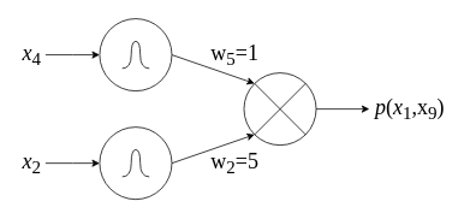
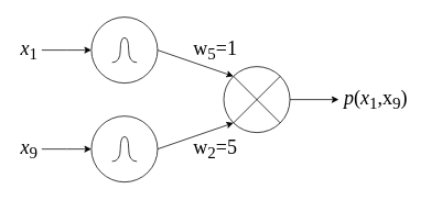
- <mxCell id="8" value="&lt;font face=&quot;Times New Roman&quot; style=&quot;font-size: 24px;&quot;&gt;&lt;i&gt;x&lt;/i&gt;&lt;sub&gt;4&lt;/sub&gt;&lt;/font&gt;" style="text;html=1;strokeColor=none;fillColor=none;align=center;verticalAlign=middle;whiteSpace=wrap;rounded=0;" parent="1" vertex="1"><mxGeometry x="20" y="45" width="30" height="30" as="geometry" /></mxCell>
+ <mxCell id="8" value="&lt;font face=&quot;Times New Roman&quot; style=&quot;font-size: 24px;&quot;&gt;&lt;i&gt;x&lt;/i&gt;&lt;sub&gt;1&lt;/sub&gt;&lt;/font&gt;" style="text;html=1;strokeColor=none;fillColor=none;align=center;verticalAlign=middle;whiteSpace=wrap;rounded=0;" parent="1" vertex="1"><mxGeometry x="20" y="45" width="30" height="30" as="geometry" /></mxCell>
- <mxCell id="10" value="&lt;font face=&quot;Times New Roman&quot; style=&quot;font-size: 24px;&quot;&gt;&lt;i&gt;x&lt;/i&gt;&lt;sub&gt;2&lt;/sub&gt;&lt;/font&gt;" style="text;html=1;strokeColor=none;fillColor=none;align=center;verticalAlign=middle;whiteSpace=wrap;rounded=0;" parent="1" vertex="1"><mxGeometry x="20" y="165" width="30" height="30" as="geometry" /></mxCell>
+ <mxCell id="10" value="&lt;font face=&quot;Times New Roman&quot; style=&quot;font-size: 24px;&quot;&gt;&lt;i&gt;x&lt;/i&gt;&lt;sub&gt;9&lt;/sub&gt;&lt;/font&gt;" style="text;html=1;strokeColor=none;fillColor=none;align=center;verticalAlign=middle;whiteSpace=wrap;rounded=0;" parent="1" vertex="1"><mxGeometry x="20" y="165" width="30" height="30" as="geometry" /></mxCell>
